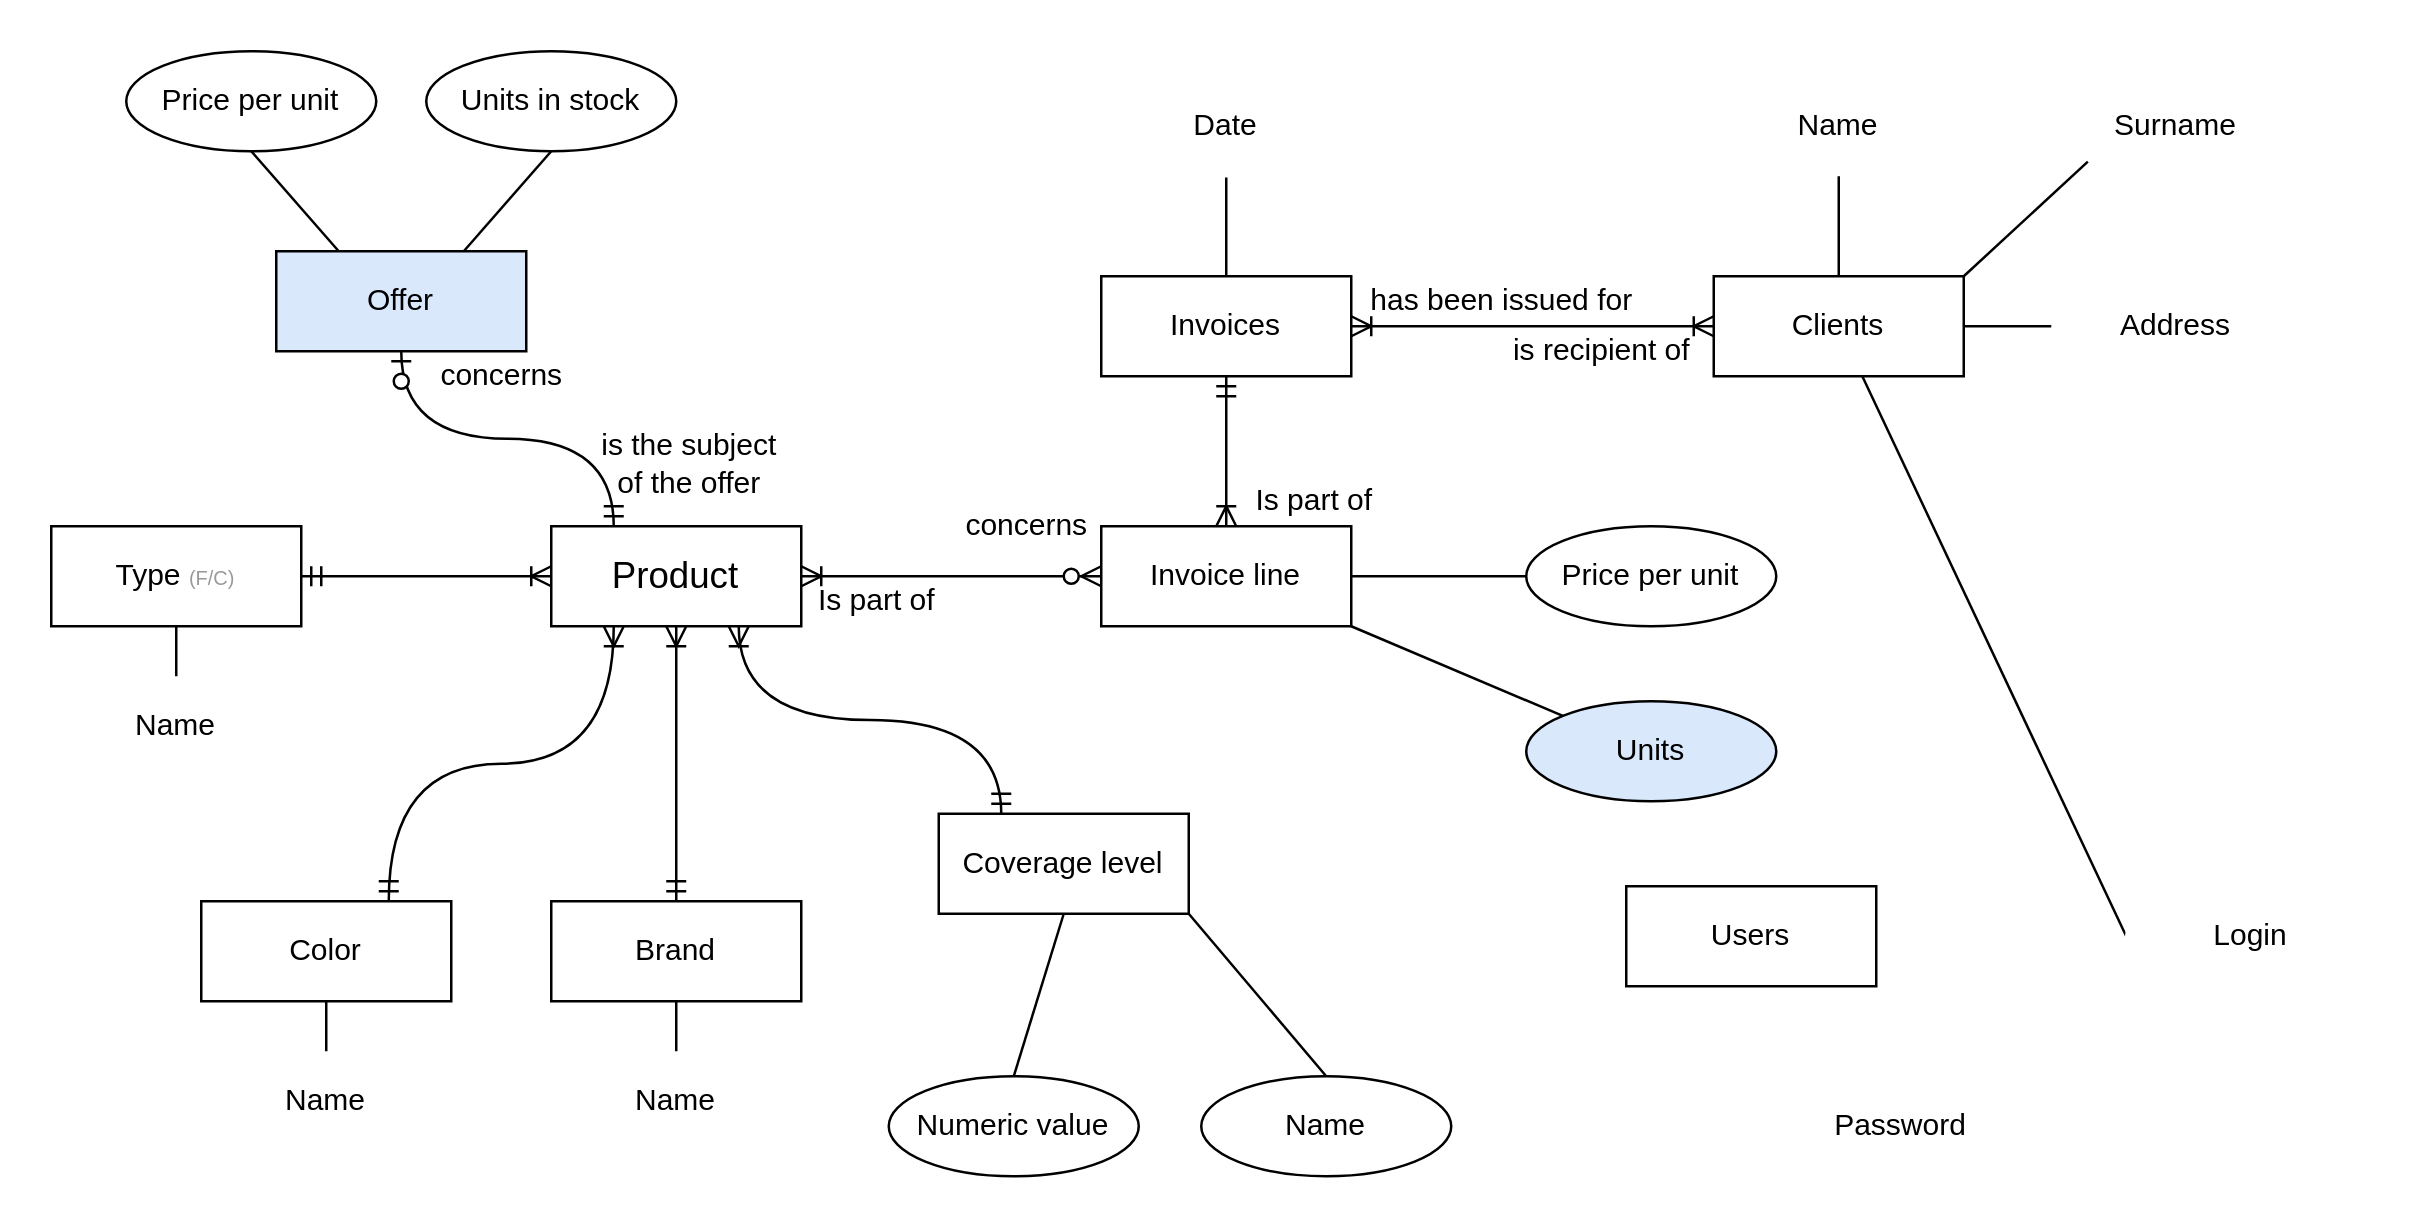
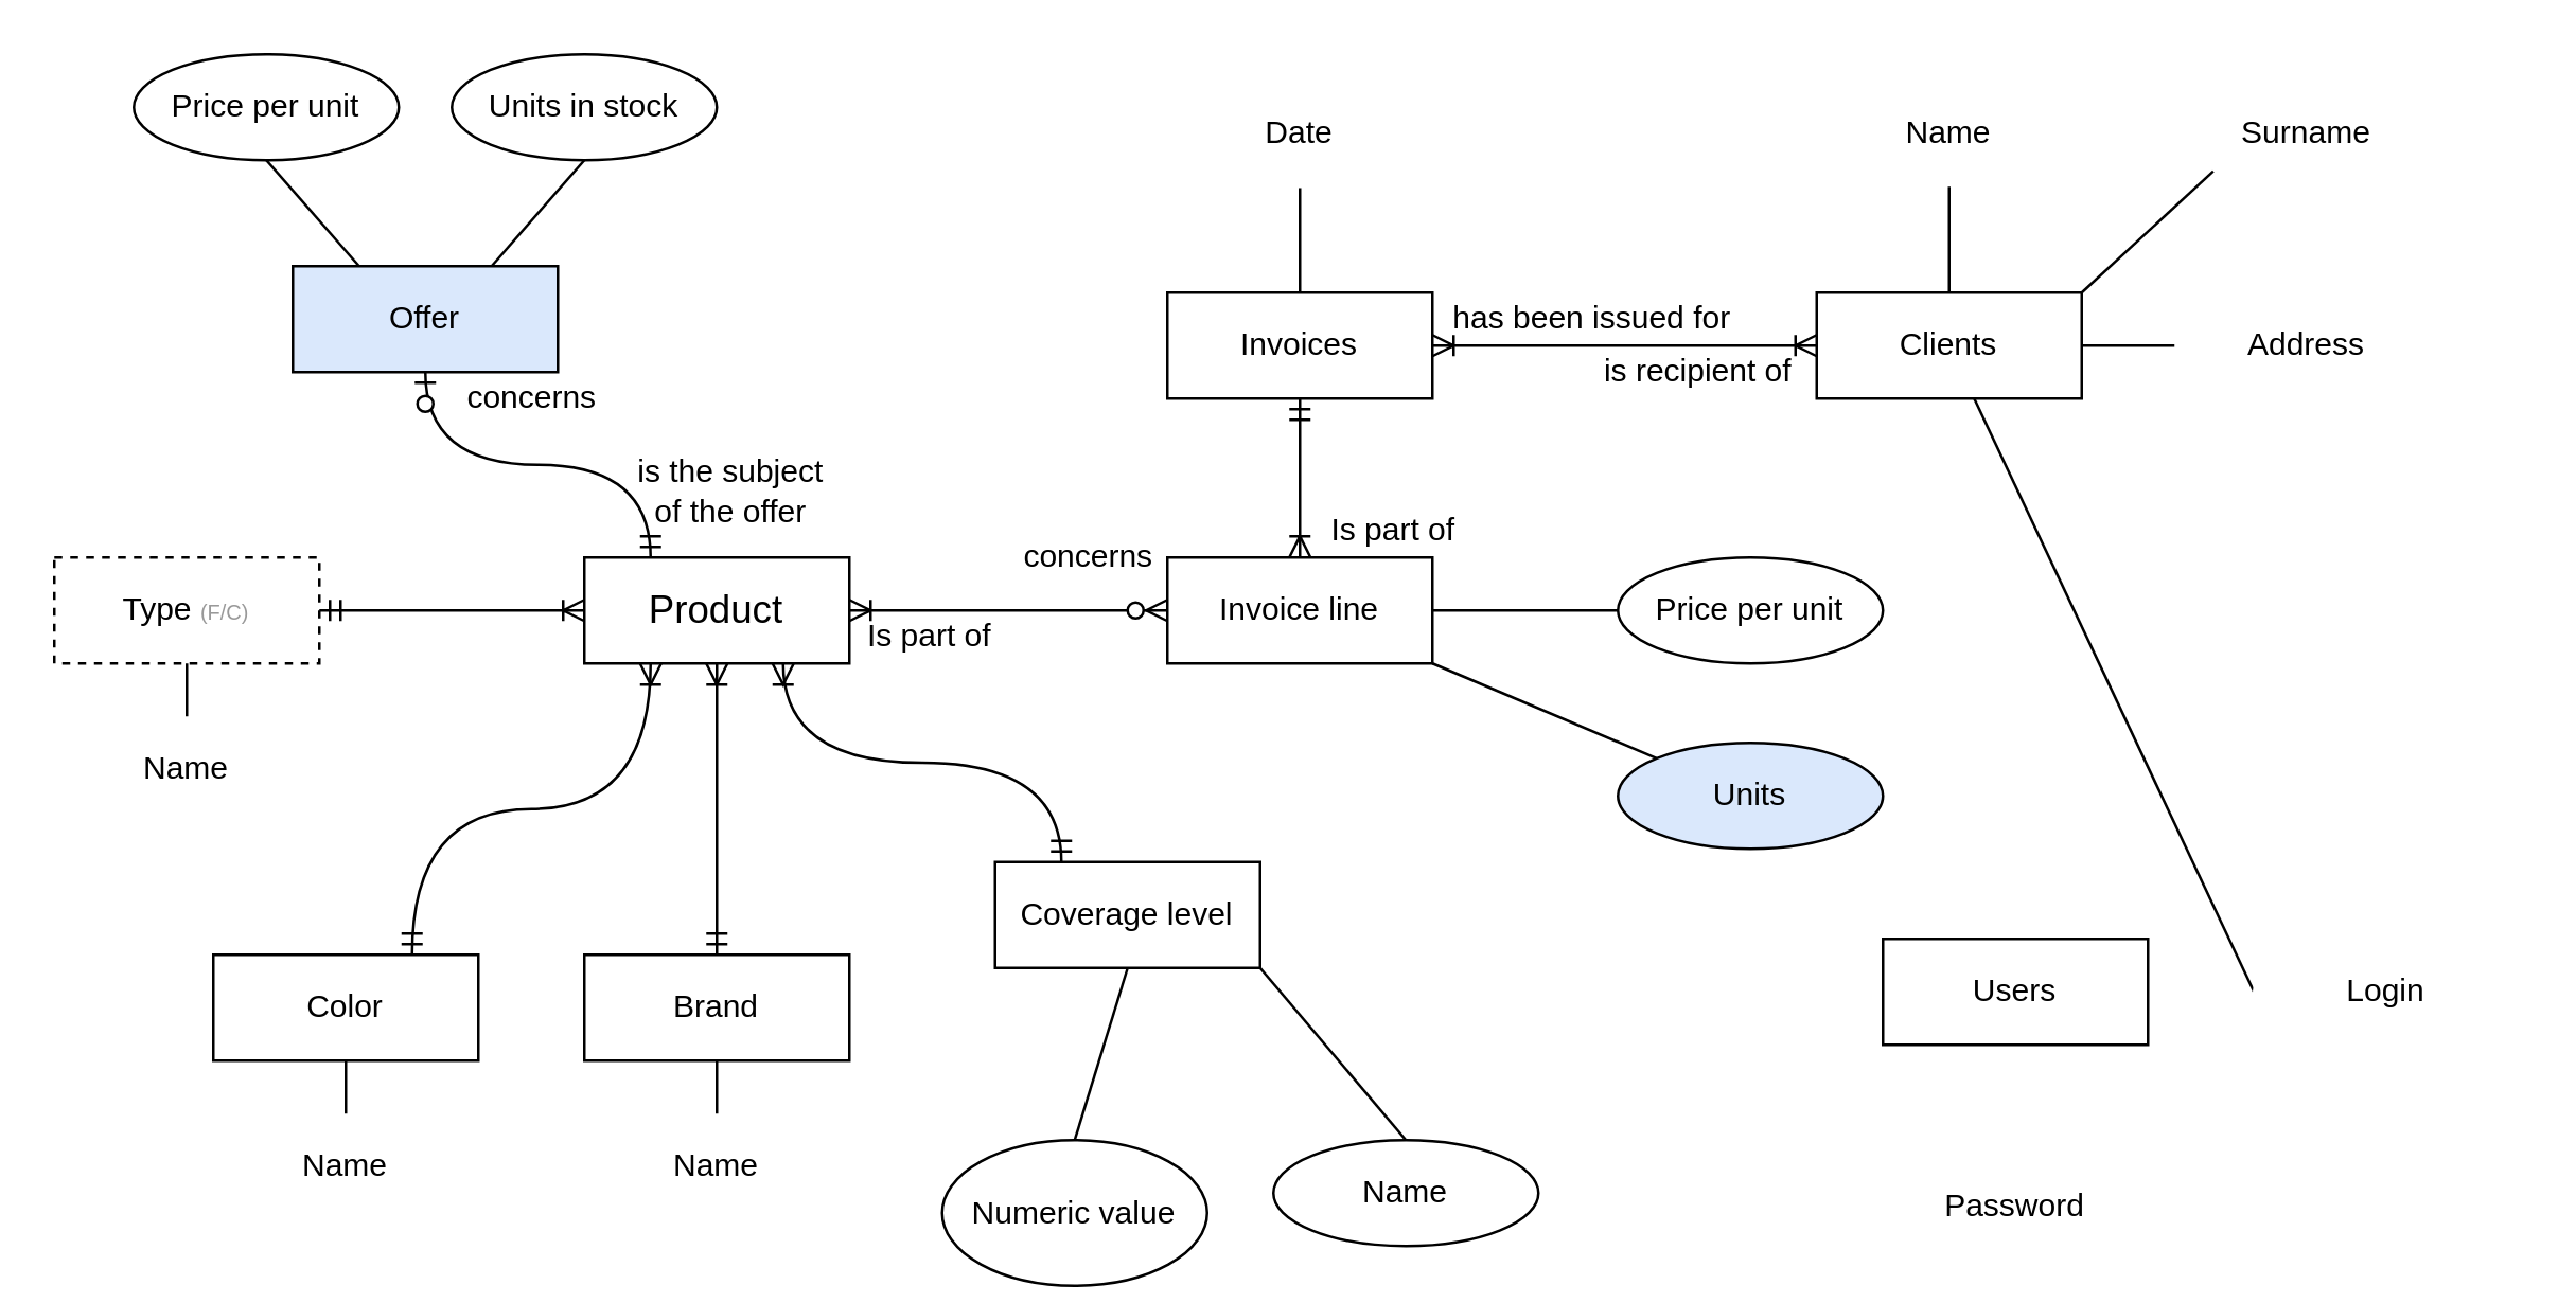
- <mxCell id="25" value="Type&amp;nbsp;&lt;font color=&quot;#999999&quot; style=&quot;font-size: 8px&quot;&gt;(F/C)&lt;/font&gt;" style="rounded=0;arcSize=10;whiteSpace=wrap;html=1;align=center;" vertex="1" parent="1"><mxGeometry x="20" y="210" width="100" height="40" as="geometry" /></mxCell>
+ <mxCell id="25" value="Type&amp;nbsp;&lt;font color=&quot;#999999&quot; style=&quot;font-size: 8px&quot;&gt;(F/C)&lt;/font&gt;" style="rounded=0;arcSize=10;whiteSpace=wrap;html=1;align=center;dashed=1;" vertex="1" parent="1"><mxGeometry x="20" y="210" width="100" height="40" as="geometry" /></mxCell>
- <mxCell id="53" value="Users" style="rounded=0;arcSize=10;whiteSpace=wrap;html=1;align=center;" vertex="1" parent="1"><mxGeometry x="650" y="354" width="100" height="40" as="geometry" /></mxCell>
+ <mxCell id="53" value="Users" style="rounded=0;arcSize=10;whiteSpace=wrap;html=1;align=center;" vertex="1" parent="1"><mxGeometry x="710" y="354" width="100" height="40" as="geometry" /></mxCell>
- <mxCell id="37" value="Numeric value" style="ellipse;whiteSpace=wrap;html=1;align=center;" vertex="1" parent="1"><mxGeometry x="355" y="430" width="100" height="40" as="geometry" /></mxCell>
+ <mxCell id="37" value="Numeric value" style="ellipse;whiteSpace=wrap;html=1;align=center;" vertex="1" parent="1"><mxGeometry x="355" y="430" width="100" height="55" as="geometry" /></mxCell>
- <mxCell id="55" value="Password" style="ellipse;whiteSpace=wrap;html=1;align=center;rounded=0;strokeColor=#FFFFFF;" vertex="1" parent="1"><mxGeometry x="710" y="430" width="100" height="40" as="geometry" /></mxCell>
+ <mxCell id="55" value="Password" style="ellipse;whiteSpace=wrap;html=1;align=center;rounded=0;strokeColor=#FFFFFF;" vertex="1" parent="1"><mxGeometry x="710" y="430" width="100" height="50" as="geometry" /></mxCell>
